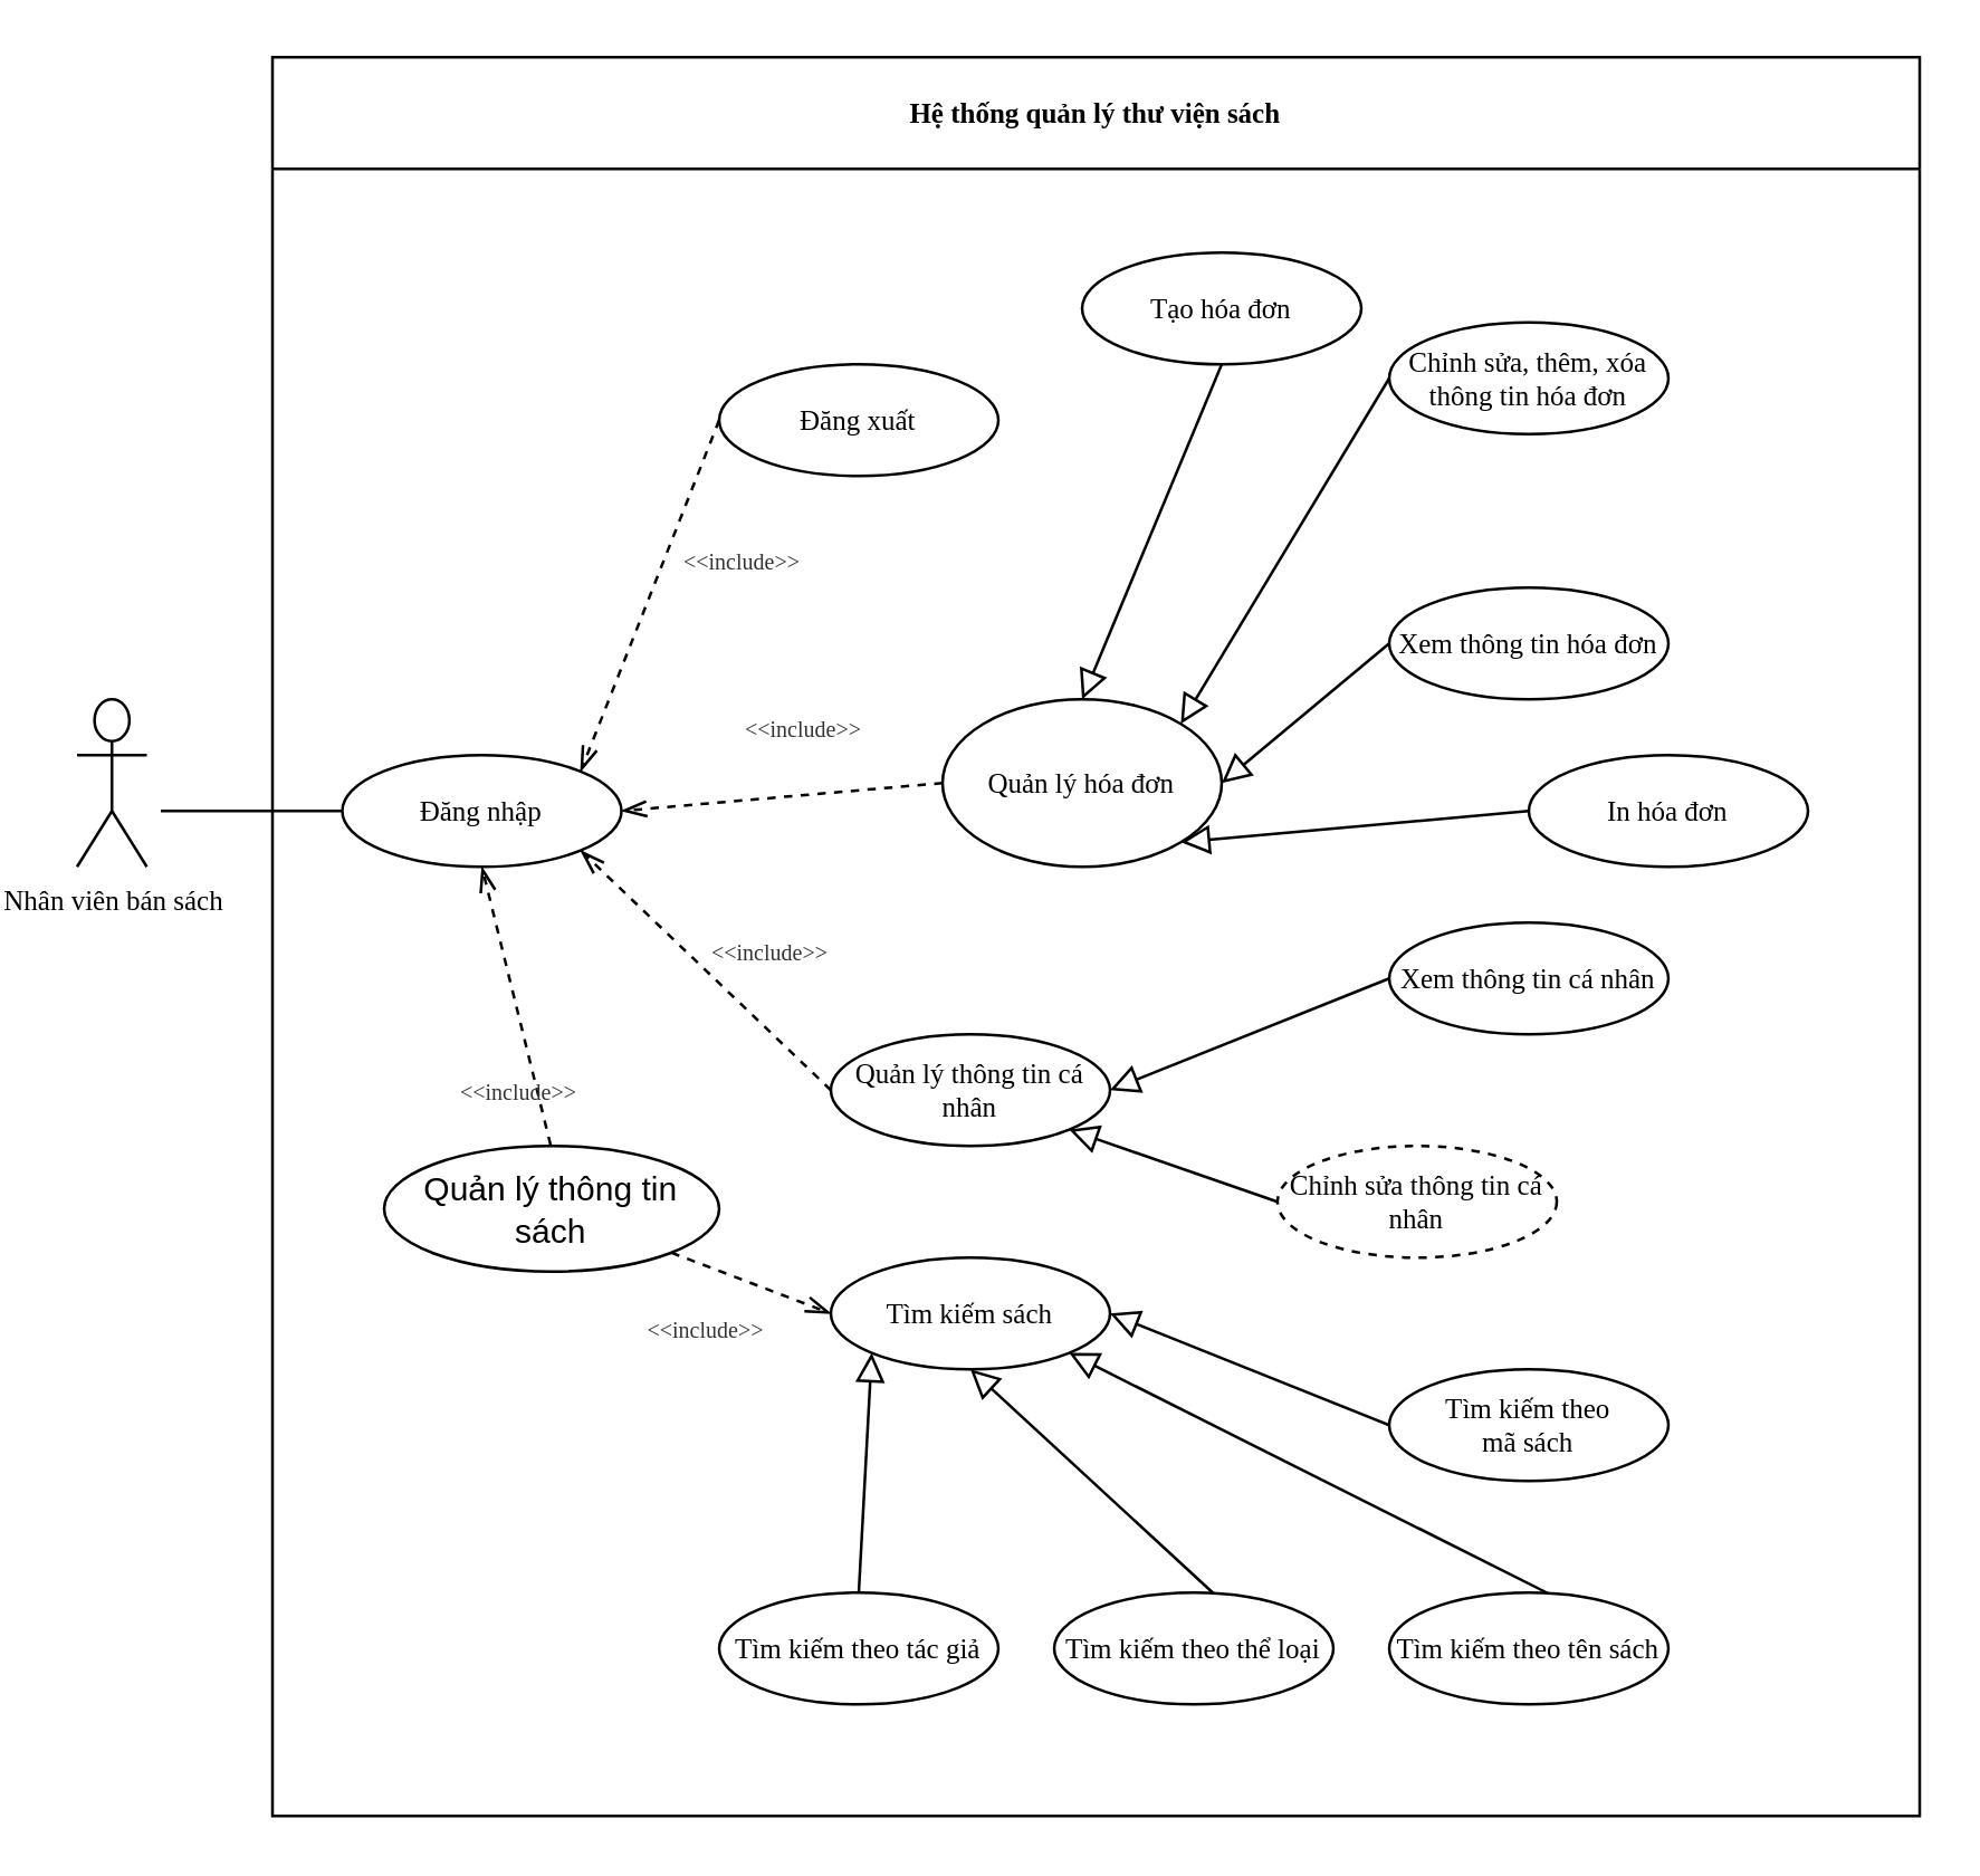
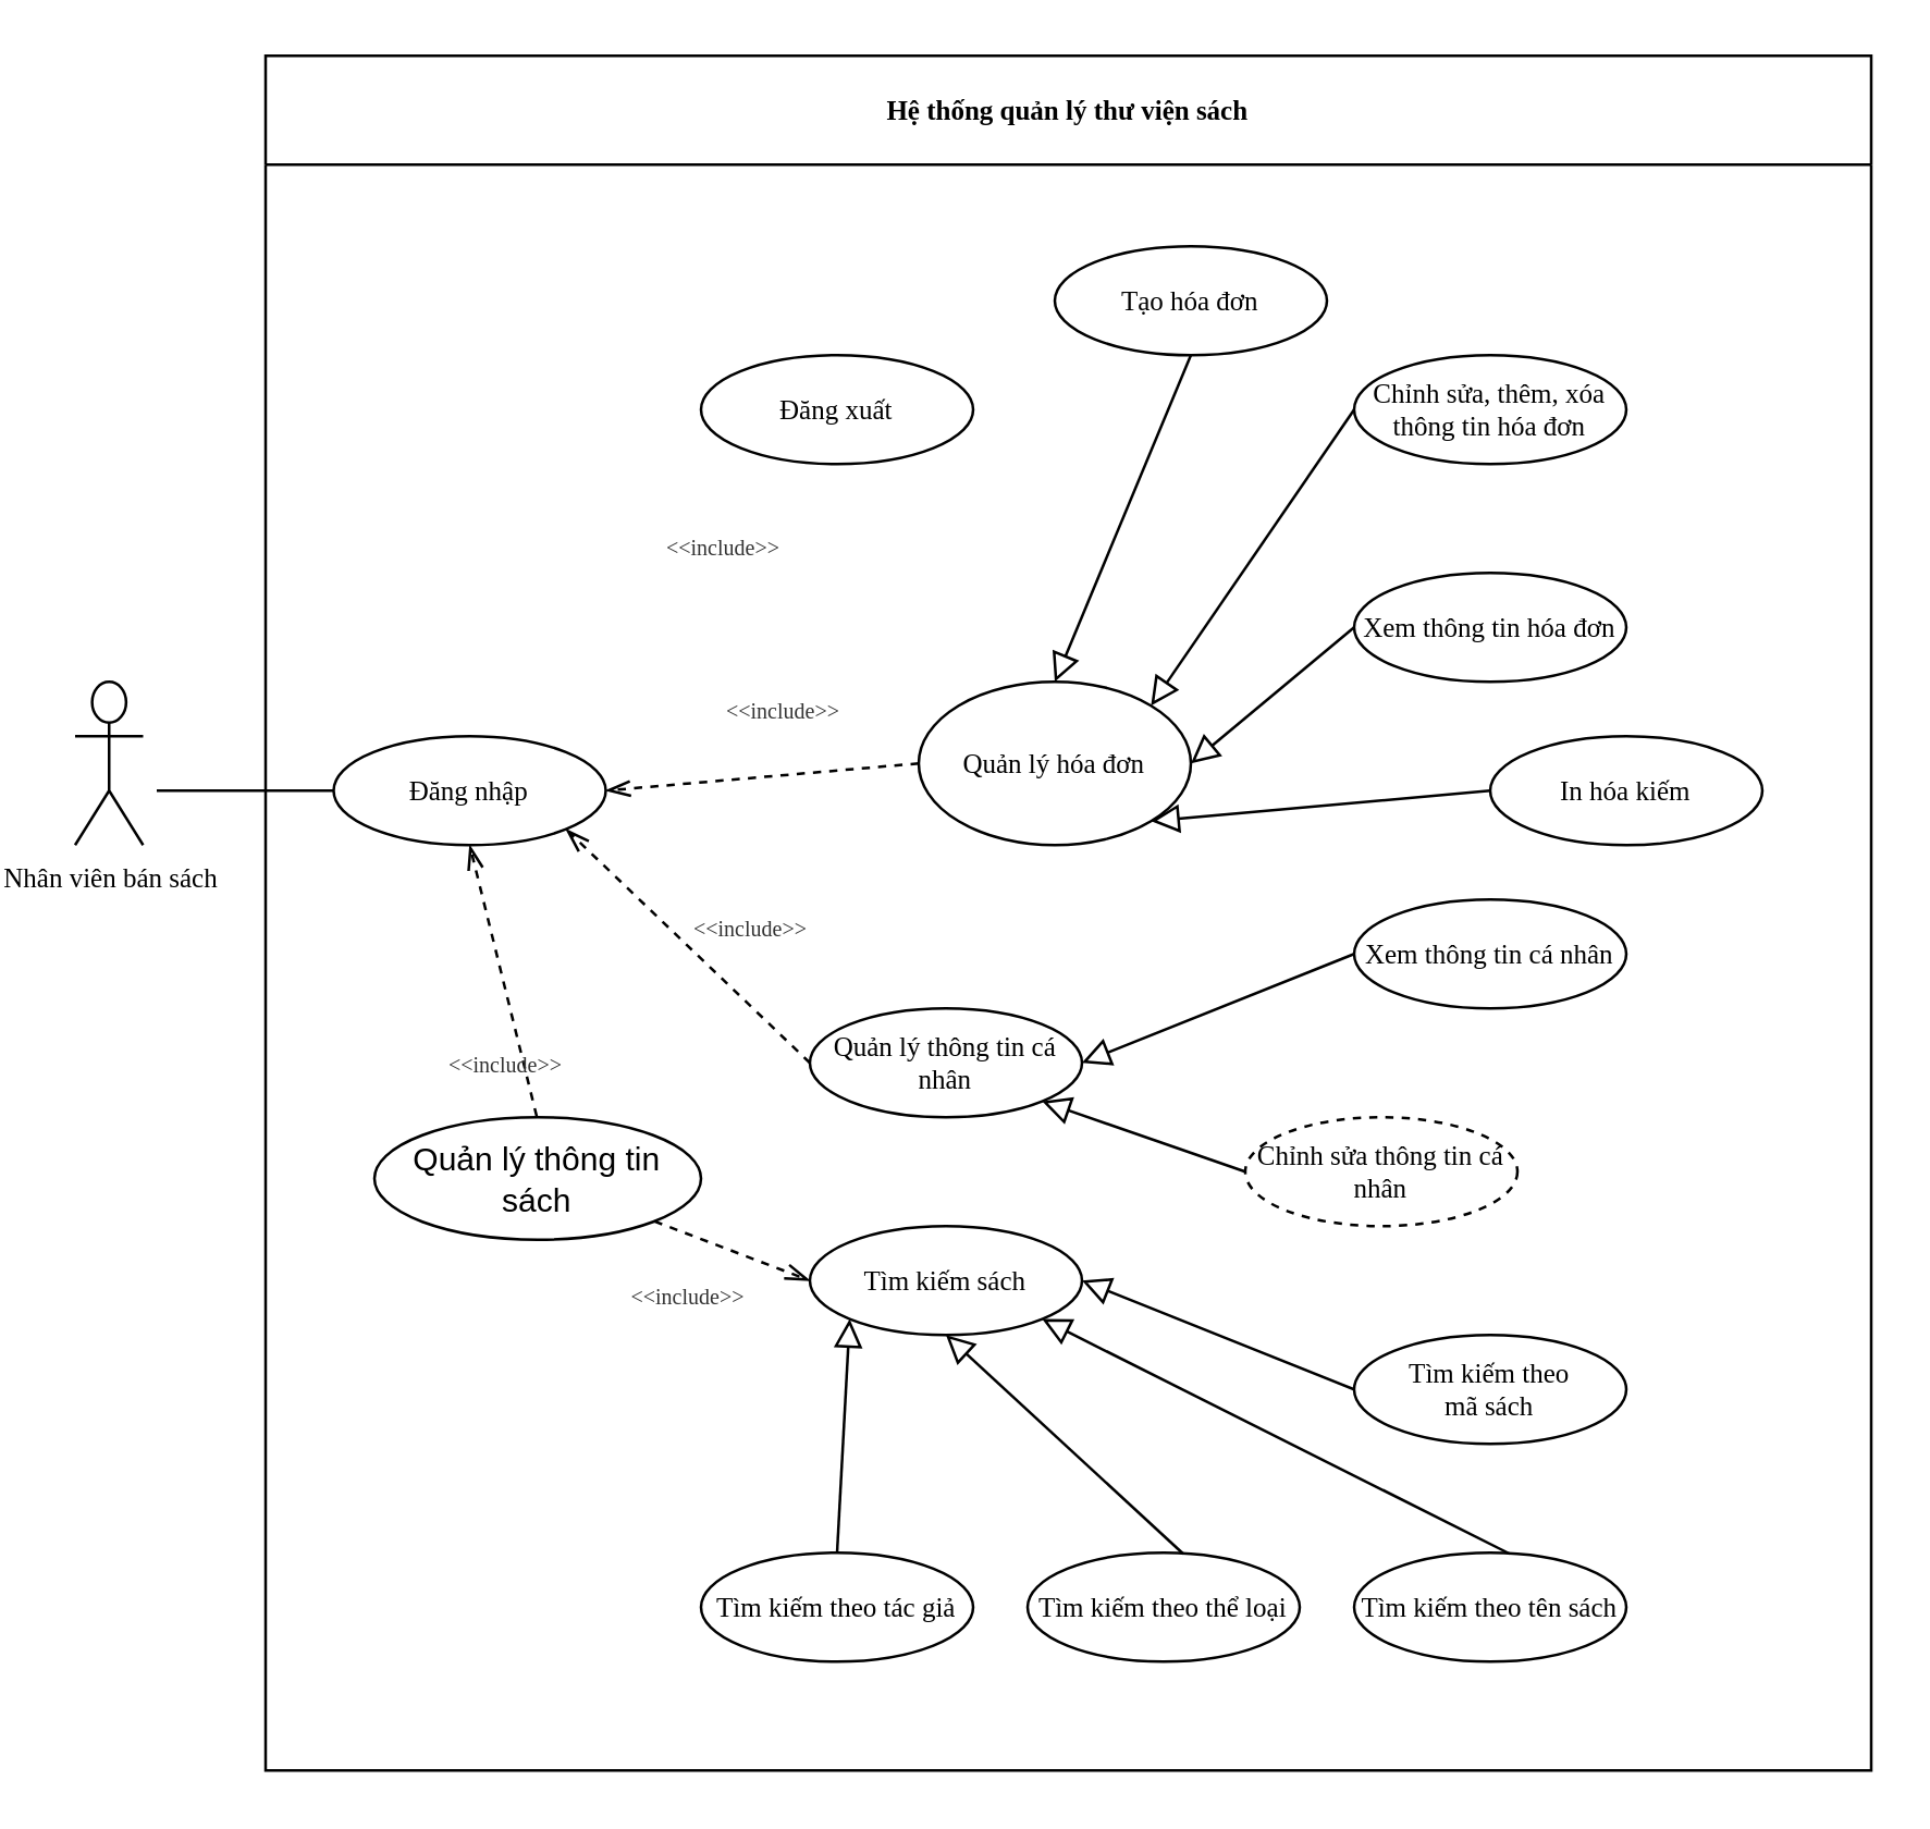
- <mxCell id="24" value="Chỉnh sửa, thêm, xóa thông tin hóa đơn" style="ellipse;whiteSpace=wrap;html=1;fontFamily=Times New Roman;fontSize=10;" parent="2" vertex="1"><mxGeometry x="400" y="95" width="100" height="40" as="geometry" /></mxCell>
+ <mxCell id="24" value="Chỉnh sửa, thêm, xóa thông tin hóa đơn" style="ellipse;whiteSpace=wrap;html=1;fontFamily=Times New Roman;fontSize=10;" parent="2" vertex="1"><mxGeometry x="400" y="110" width="100" height="40" as="geometry" /></mxCell>
- <mxCell id="6" value="" style="endArrow=openThin;html=1;rounded=0;fontFamily=Times New Roman;fontSize=10;endSize=7;targetPerimeterSpacing=6;exitX=0;exitY=0.5;exitDx=0;exitDy=0;dashed=1;endFill=0;entryX=1;entryY=0;entryDx=0;entryDy=0;" parent="2" source="4" target="3" edge="1"><mxGeometry width="50" height="50" relative="1" as="geometry"><mxPoint x="30" y="415" as="sourcePoint" /><mxPoint x="-15" y="230" as="targetPoint" /></mxGeometry></mxCell>
- <mxCell id="26" value="In hóa đơn" style="ellipse;whiteSpace=wrap;html=1;fontFamily=Times New Roman;fontSize=10;" parent="2" vertex="1"><mxGeometry x="450" y="250" width="100" height="40" as="geometry" /></mxCell>
+ <mxCell id="26" value="In hóa kiếm" style="ellipse;whiteSpace=wrap;html=1;fontFamily=Times New Roman;fontSize=10;" parent="2" vertex="1"><mxGeometry x="450" y="250" width="100" height="40" as="geometry" /></mxCell>
